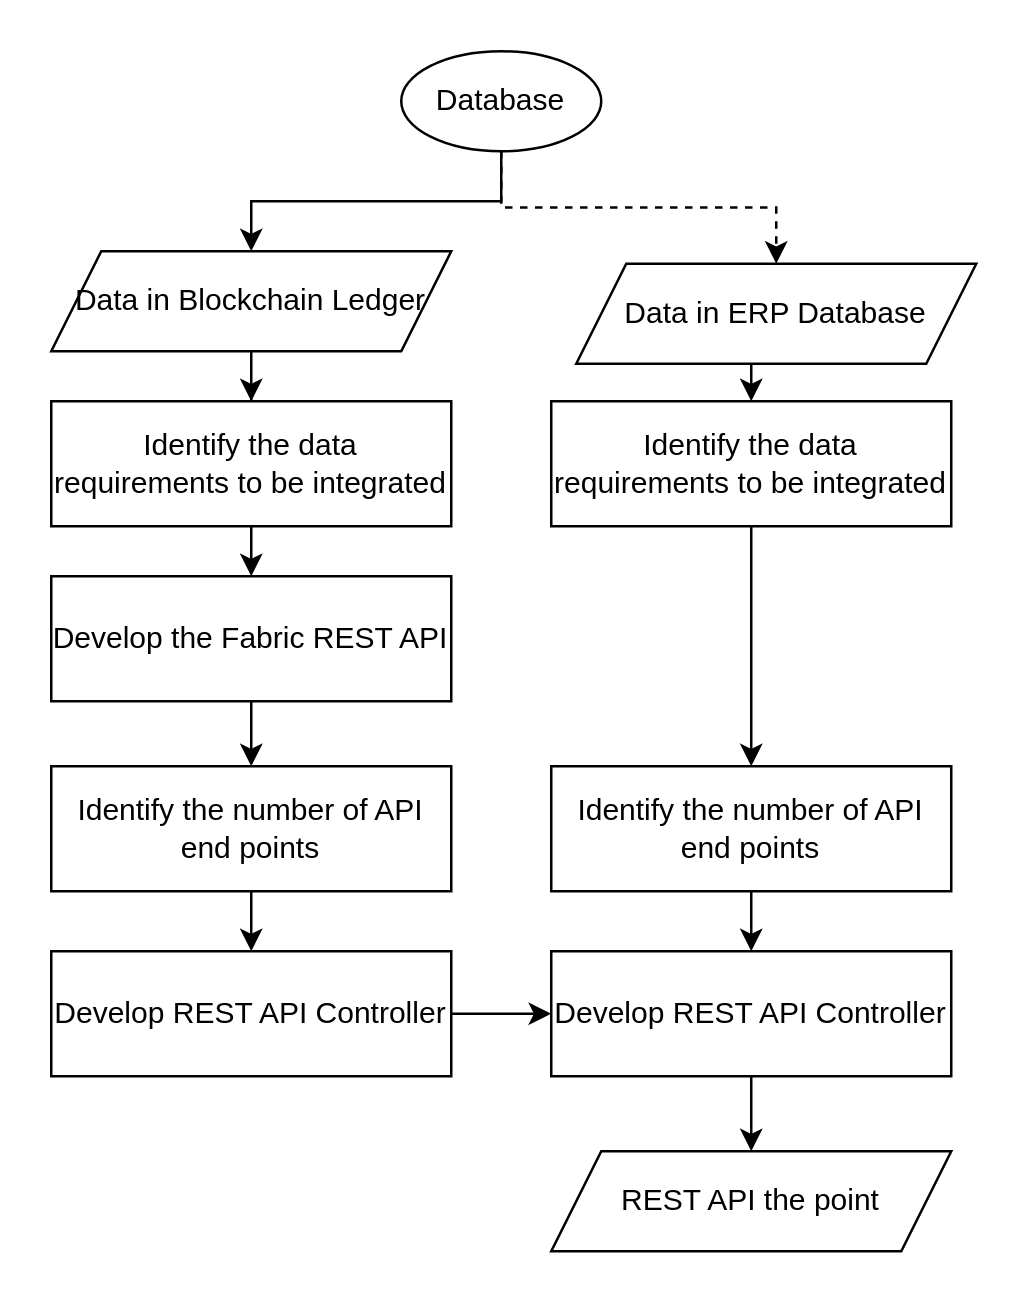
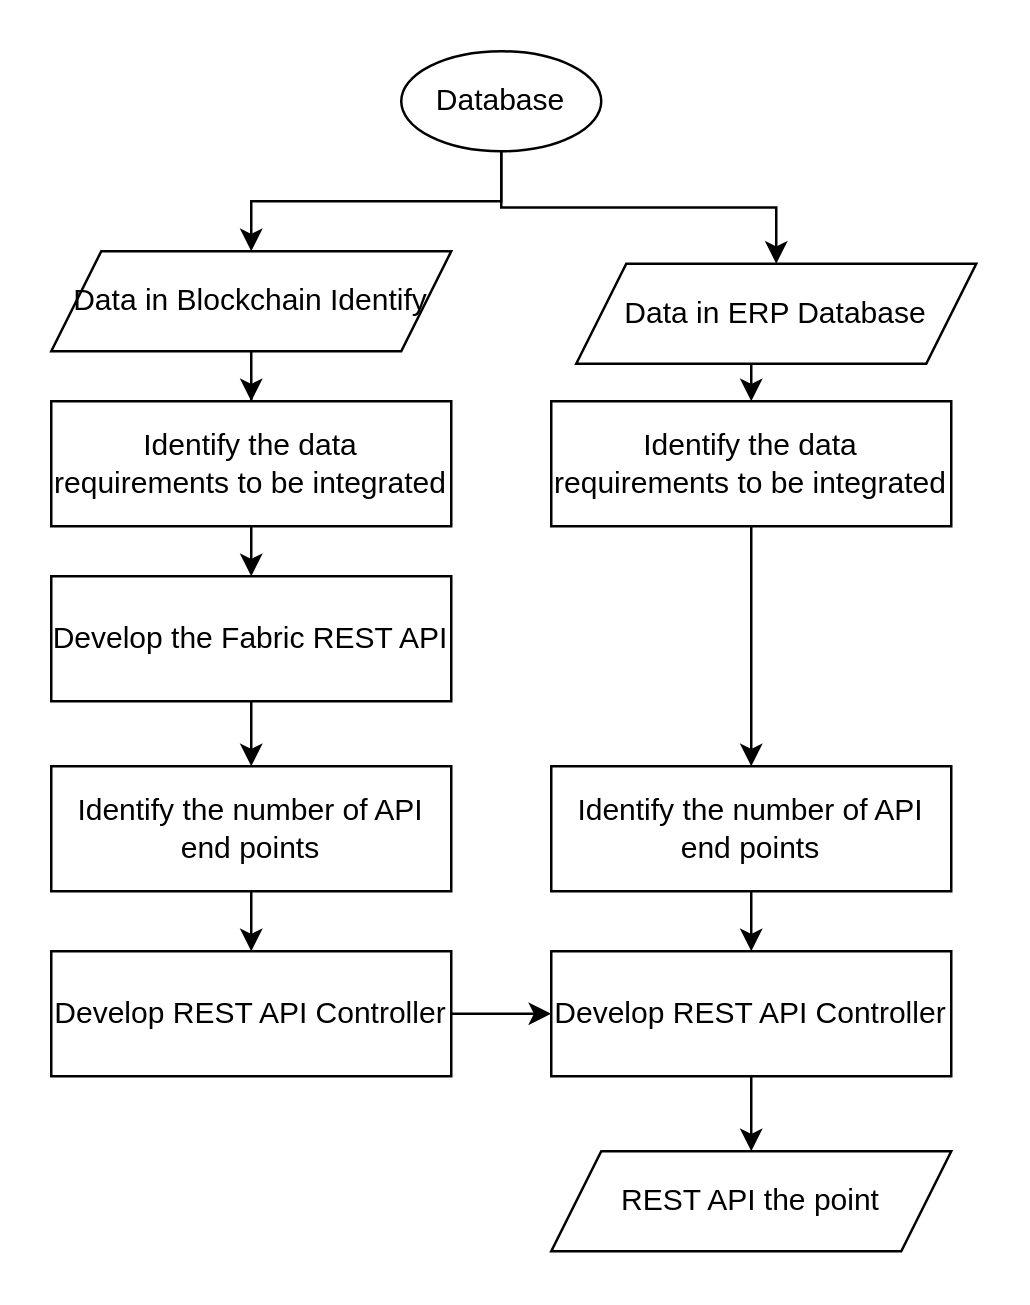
- <mxCell id="3" style="edgeStyle=orthogonalEdgeStyle;rounded=0;orthogonalLoop=1;jettySize=auto;html=1;exitX=0.5;exitY=1;exitDx=0;exitDy=0;dashed=1;" edge="1" parent="1" source="4" target="10"><mxGeometry relative="1" as="geometry" /></mxCell>
+ <mxCell id="3" style="edgeStyle=orthogonalEdgeStyle;rounded=0;orthogonalLoop=1;jettySize=auto;html=1;exitX=0.5;exitY=1;exitDx=0;exitDy=0;" edge="1" parent="1" source="4" target="10"><mxGeometry relative="1" as="geometry" /></mxCell>
- <mxCell id="8" value="Data in Blockchain Ledger" style="shape=parallelogram;perimeter=parallelogramPerimeter;whiteSpace=wrap;html=1;fixedSize=1;" vertex="1" parent="1"><mxGeometry x="20" y="100" width="160" height="40" as="geometry" /></mxCell>
+ <mxCell id="8" value="Data in Blockchain Identify" style="shape=parallelogram;perimeter=parallelogramPerimeter;whiteSpace=wrap;html=1;fixedSize=1;" vertex="1" parent="1"><mxGeometry x="20" y="100" width="160" height="40" as="geometry" /></mxCell>
